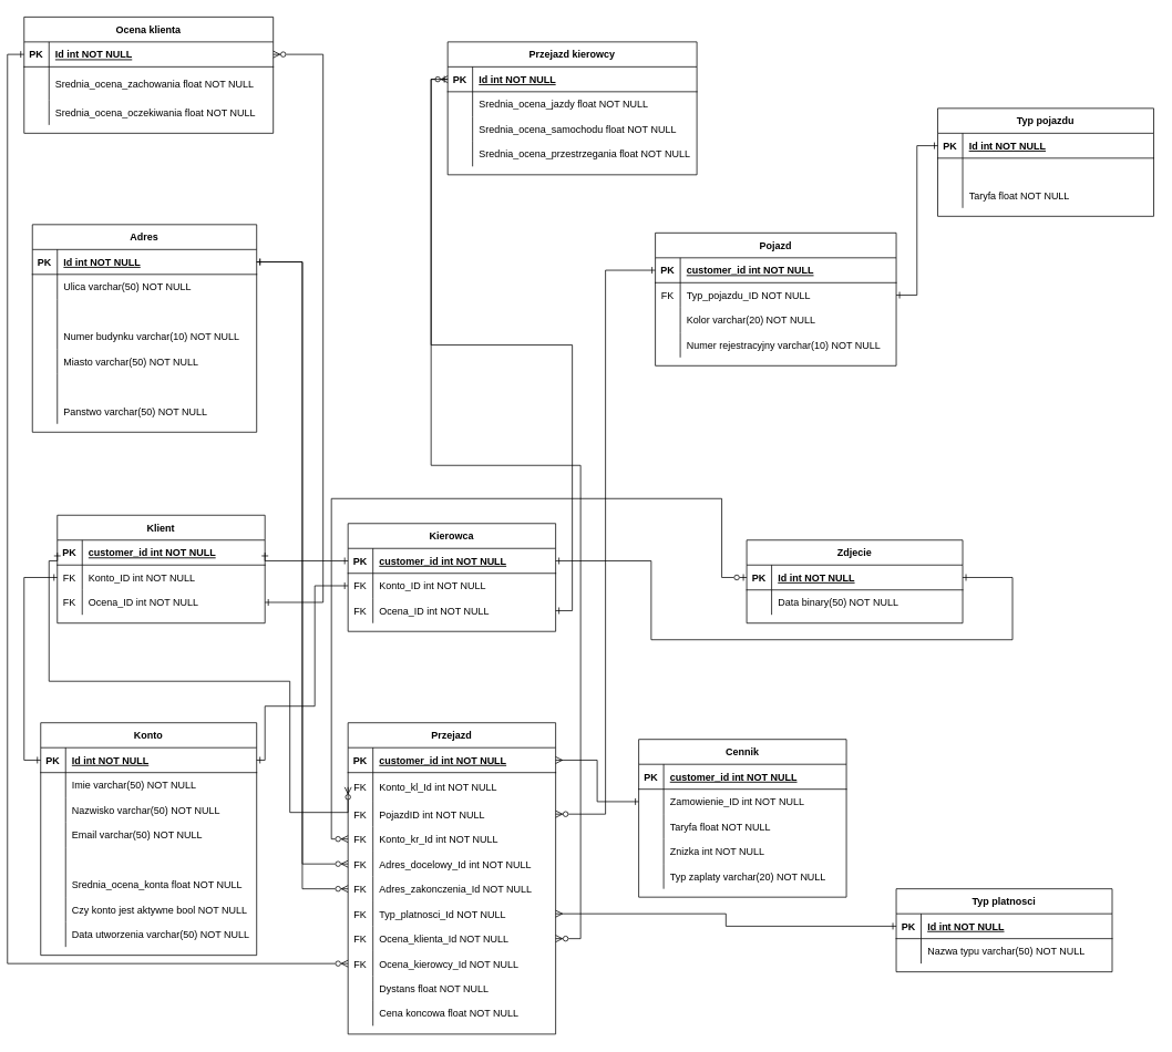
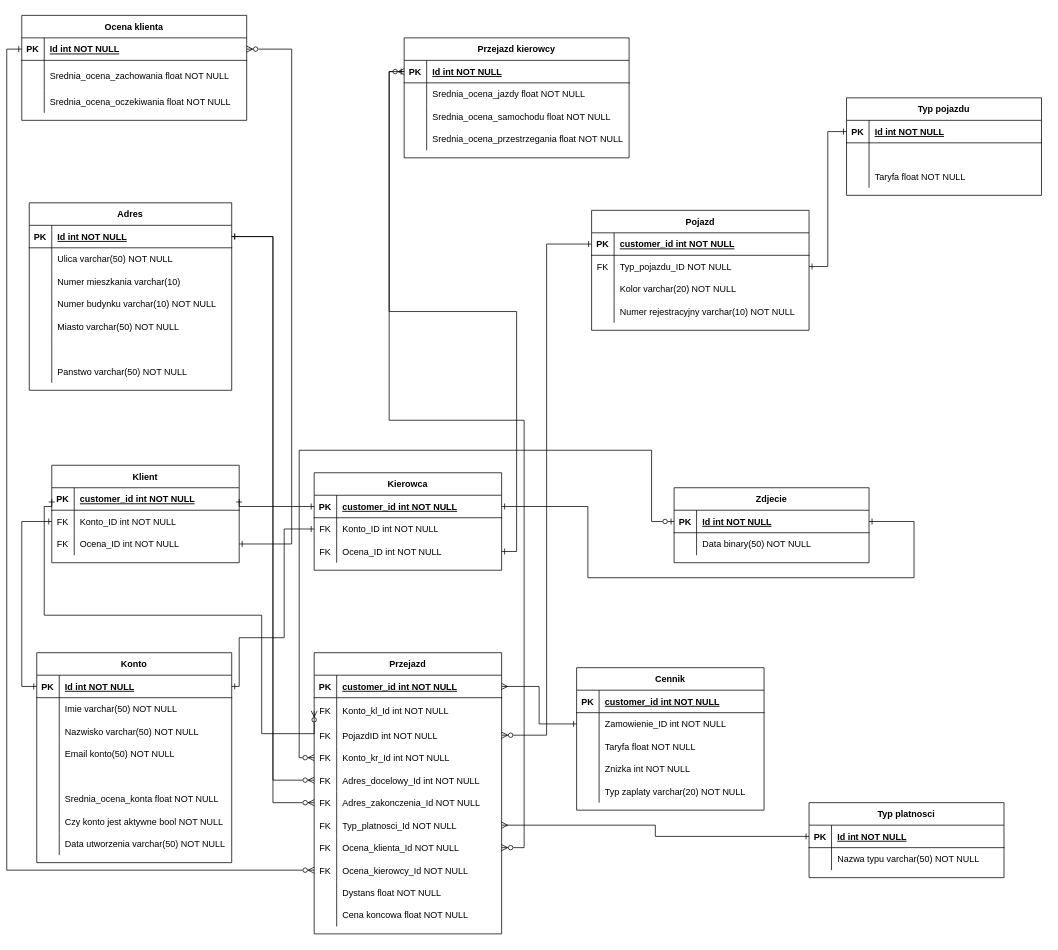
+ <mxCell id="94" value="Numer mieszkania varchar(10)" style="shape=partialRectangle;overflow=hidden;connectable=0;fillColor=none;top=0;left=0;bottom=0;right=0;align=left;spacingLeft=6;" vertex="1" parent="92"><mxGeometry x="30" width="240" height="30" as="geometry"><mxRectangle width="240" height="30" as="alternateBounds" /></mxGeometry></mxCell>
- <mxCell id="118" value="Email varchar(50) NOT NULL" style="shape=partialRectangle;overflow=hidden;connectable=0;fillColor=none;top=0;left=0;bottom=0;right=0;align=left;spacingLeft=6;" vertex="1" parent="116"><mxGeometry x="30" width="230" height="30" as="geometry"><mxRectangle width="230" height="30" as="alternateBounds" /></mxGeometry></mxCell>
+ <mxCell id="118" value="Email konto(50) NOT NULL" style="shape=partialRectangle;overflow=hidden;connectable=0;fillColor=none;top=0;left=0;bottom=0;right=0;align=left;spacingLeft=6;" vertex="1" parent="116"><mxGeometry x="30" width="230" height="30" as="geometry"><mxRectangle width="230" height="30" as="alternateBounds" /></mxGeometry></mxCell>
